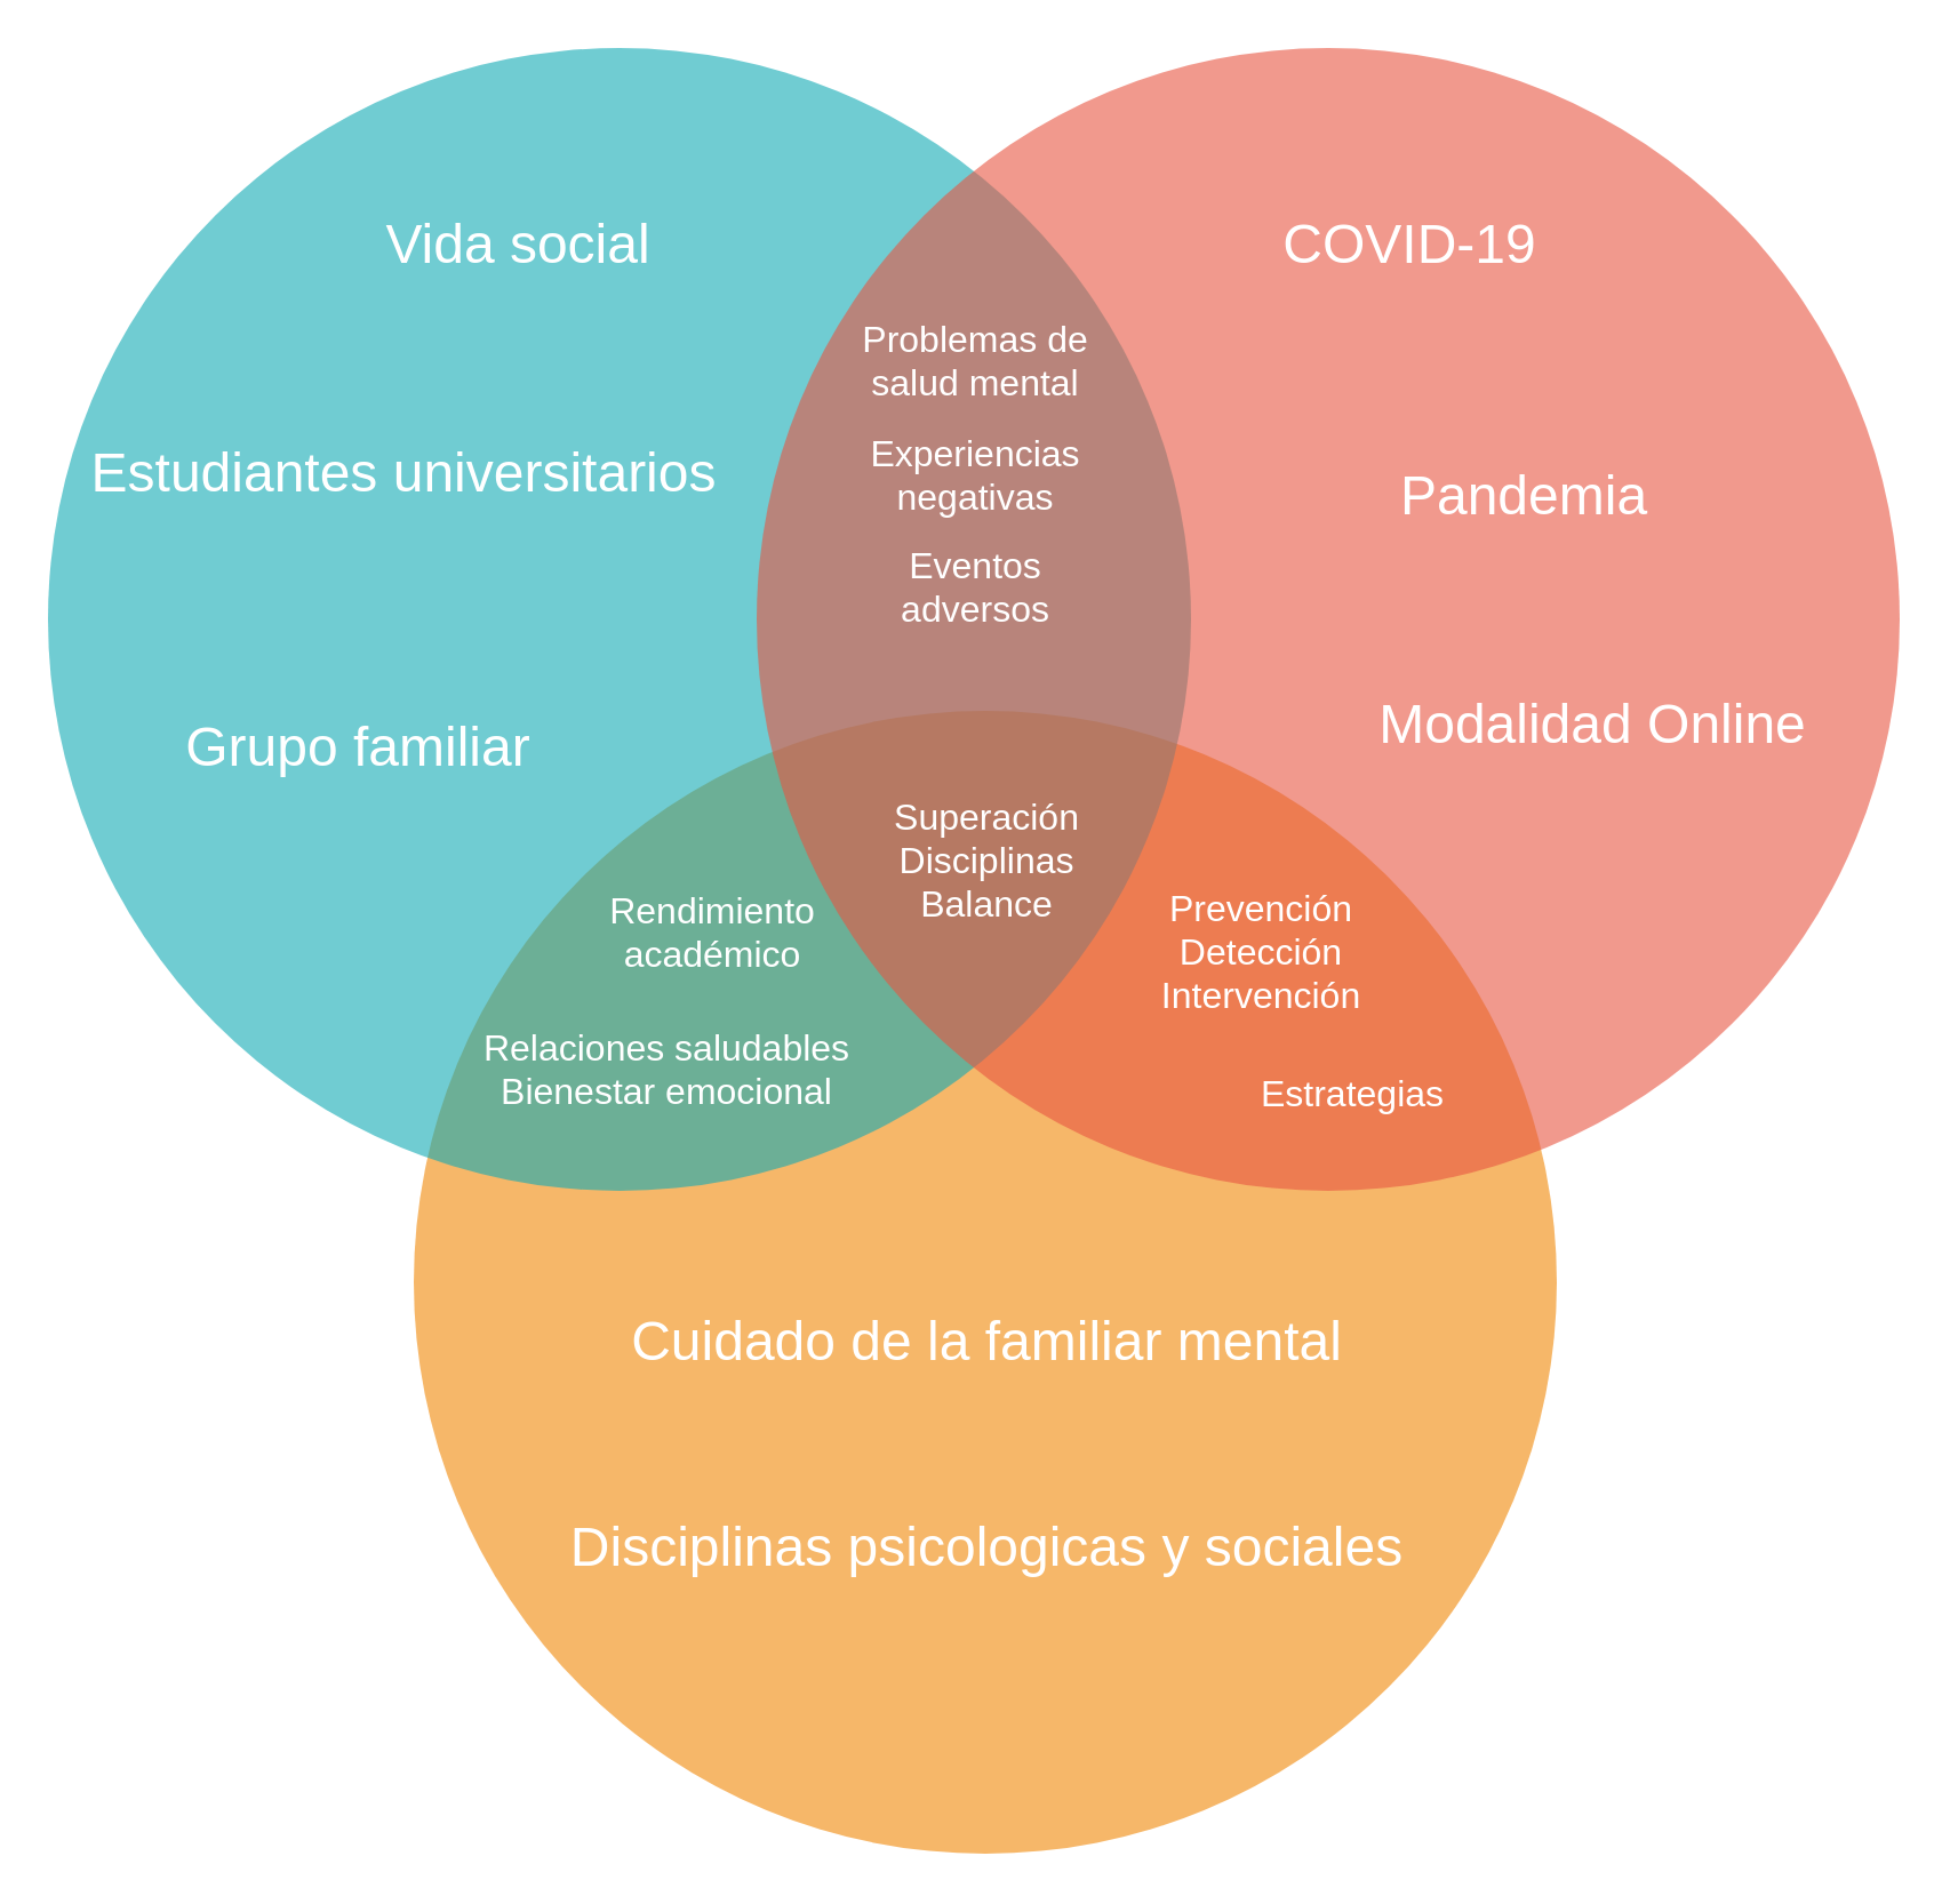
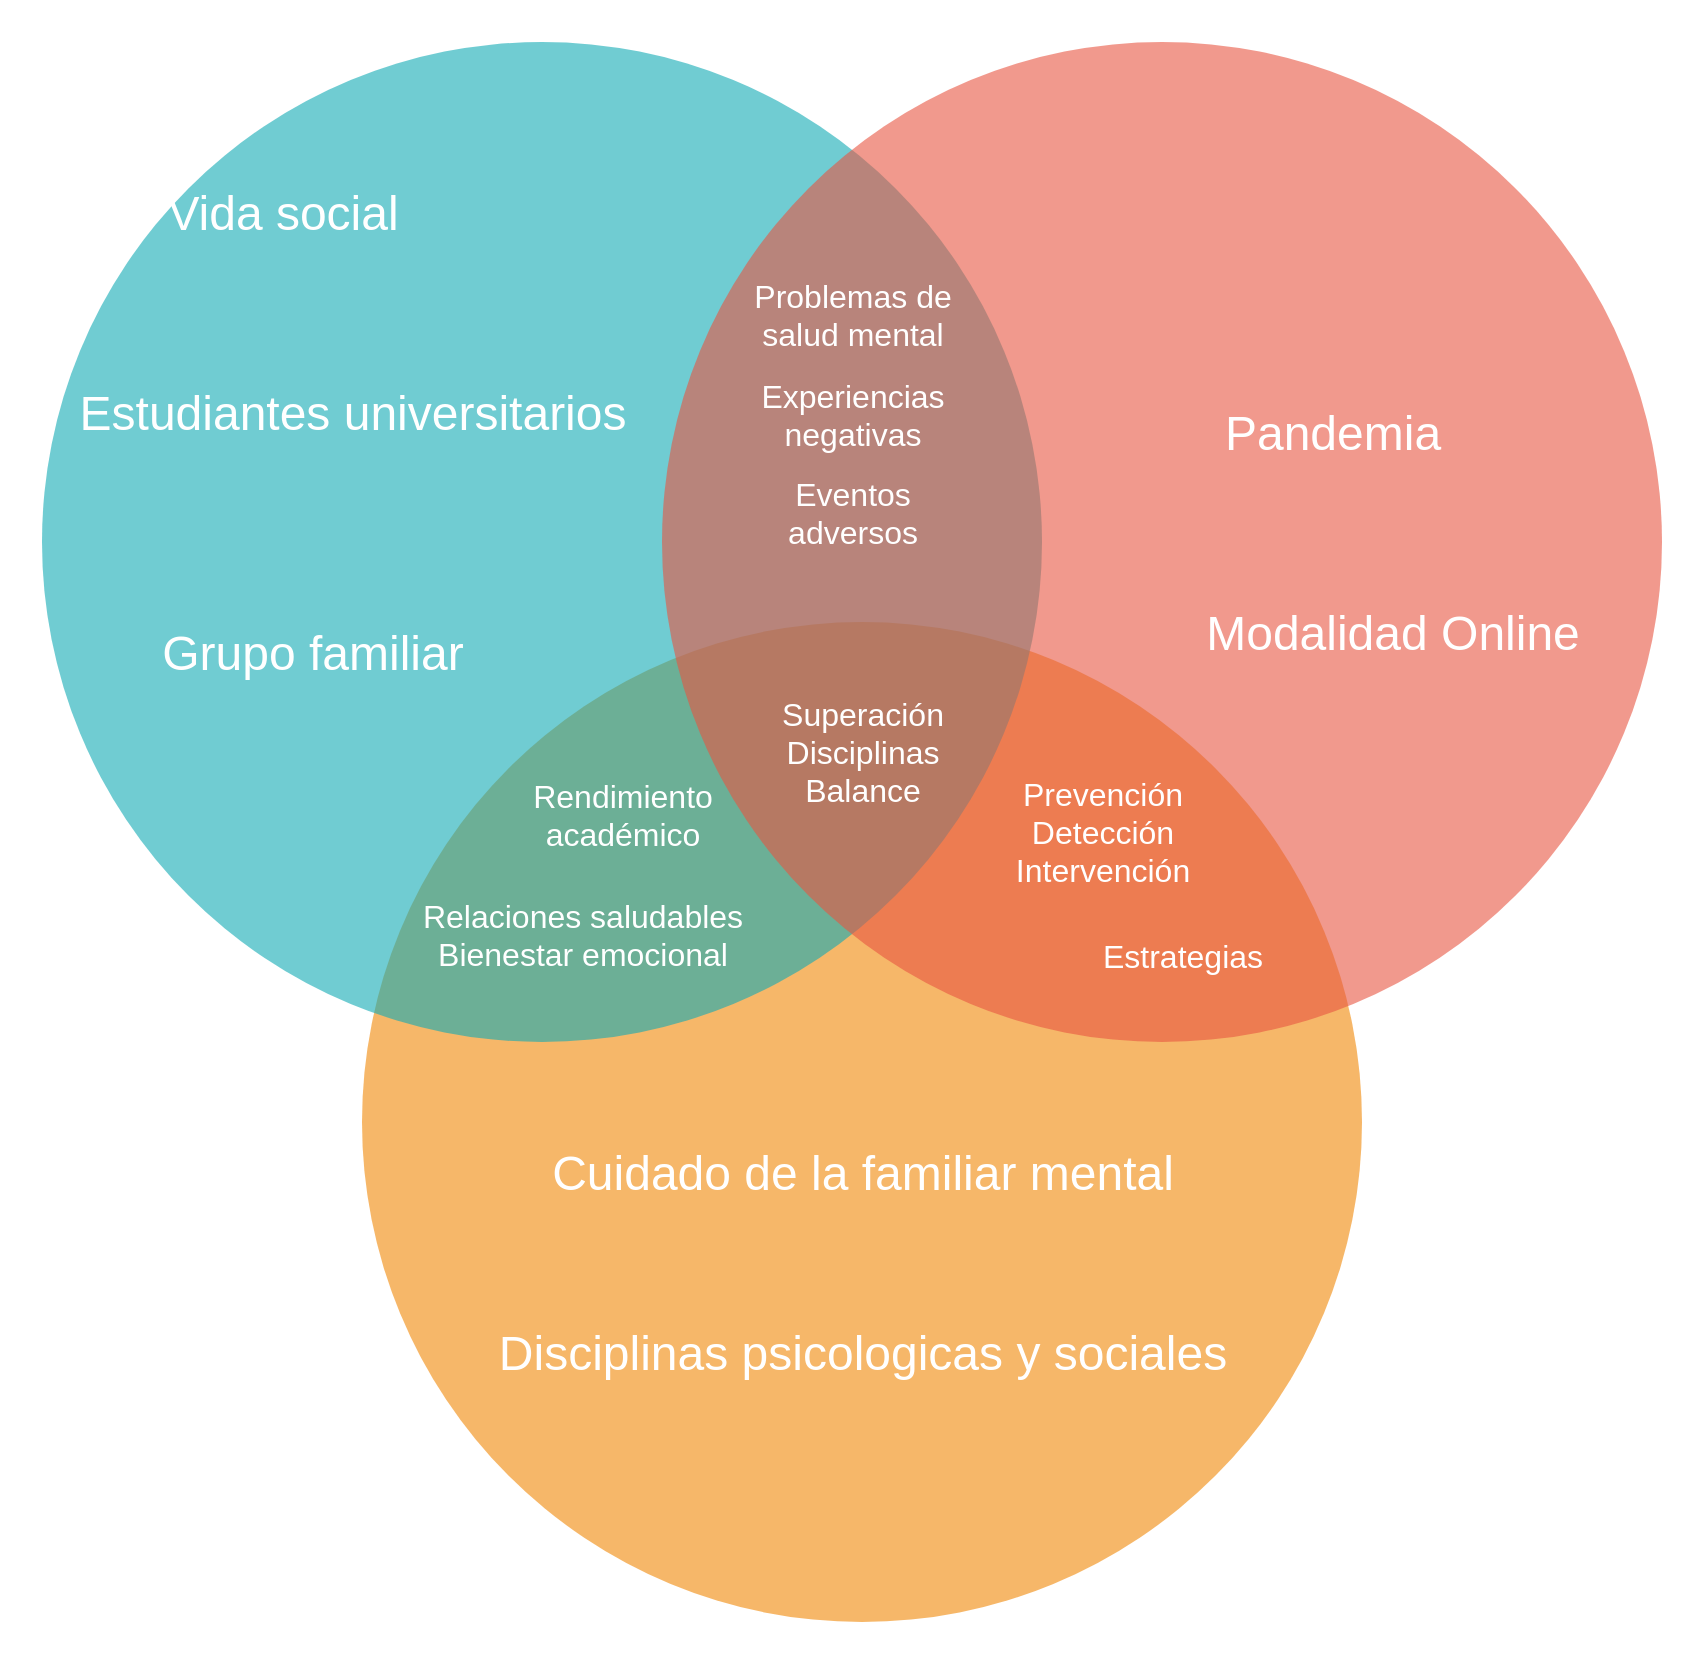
- <mxCell id="16" value="Vida social" style="text;fontSize=24;align=center;verticalAlign=middle;html=1;fontColor=#FFFFFF;" vertex="1" parent="1"><mxGeometry x="131" y="72" width="190" height="70" as="geometry" /></mxCell>
+ <mxCell id="16" value="Vida social" style="text;fontSize=24;align=center;verticalAlign=middle;html=1;fontColor=#FFFFFF;" vertex="1" parent="1"><mxGeometry x="46" y="72" width="190" height="70" as="geometry" /></mxCell>
- <mxCell id="6" value="COVID-19" style="text;fontSize=24;align=center;verticalAlign=middle;html=1;fontColor=#FFFFFF;" parent="1" vertex="1"><mxGeometry x="520.5" y="72" width="190" height="70" as="geometry" /></mxCell>
